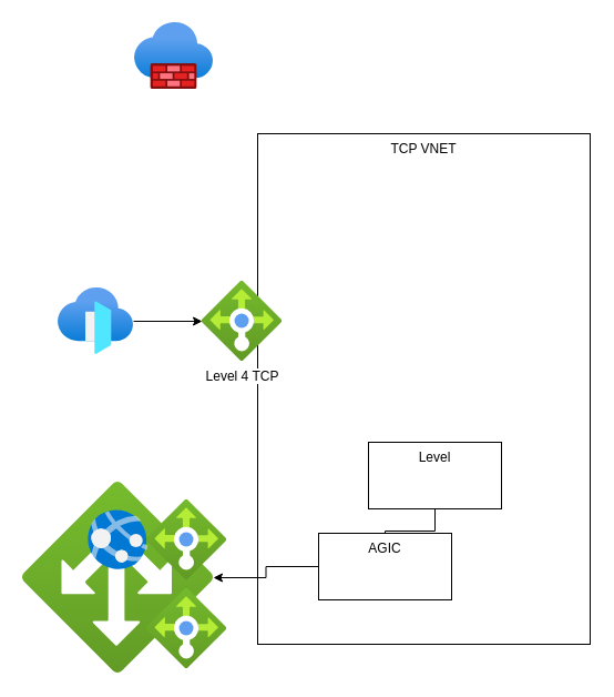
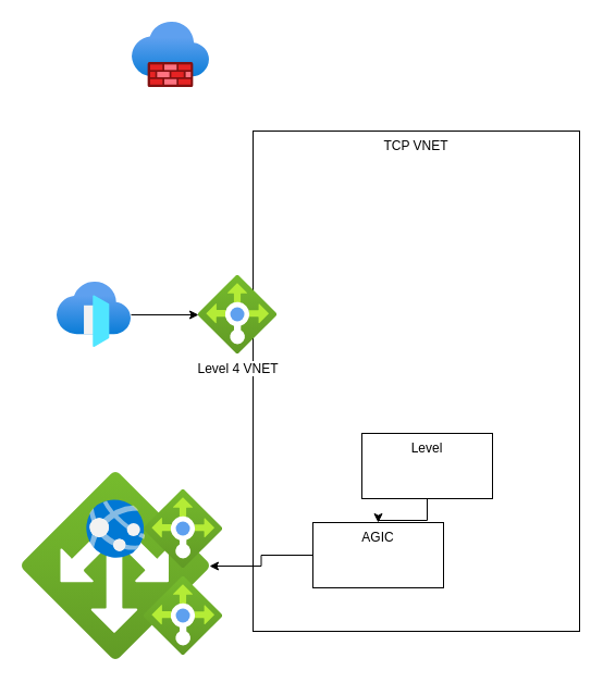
- <mxCell id="12" value="Level 4 TCP" style="aspect=fixed;html=1;points=[];align=center;image;fontSize=12;image=img/lib/azure2/networking/Load_Balancers.svg;" vertex="1" parent="1"><mxGeometry x="182" y="253" width="72" height="72" as="geometry" /></mxCell>
+ <mxCell id="12" value="Level 4 VNET" style="aspect=fixed;html=1;points=[];align=center;image;fontSize=12;image=img/lib/azure2/networking/Load_Balancers.svg;" vertex="1" parent="1"><mxGeometry x="182" y="253" width="72" height="72" as="geometry" /></mxCell>
- <mxCell id="10" style="edgeStyle=orthogonalEdgeStyle;rounded=0;orthogonalLoop=1;jettySize=auto;html=1;endArrow=none;" edge="1" parent="1" source="11" target="9"><mxGeometry relative="1" as="geometry" /></mxCell>
+ <mxCell id="10" style="edgeStyle=orthogonalEdgeStyle;rounded=0;orthogonalLoop=1;jettySize=auto;html=1;" edge="1" parent="1" source="11" target="9"><mxGeometry relative="1" as="geometry" /></mxCell>
